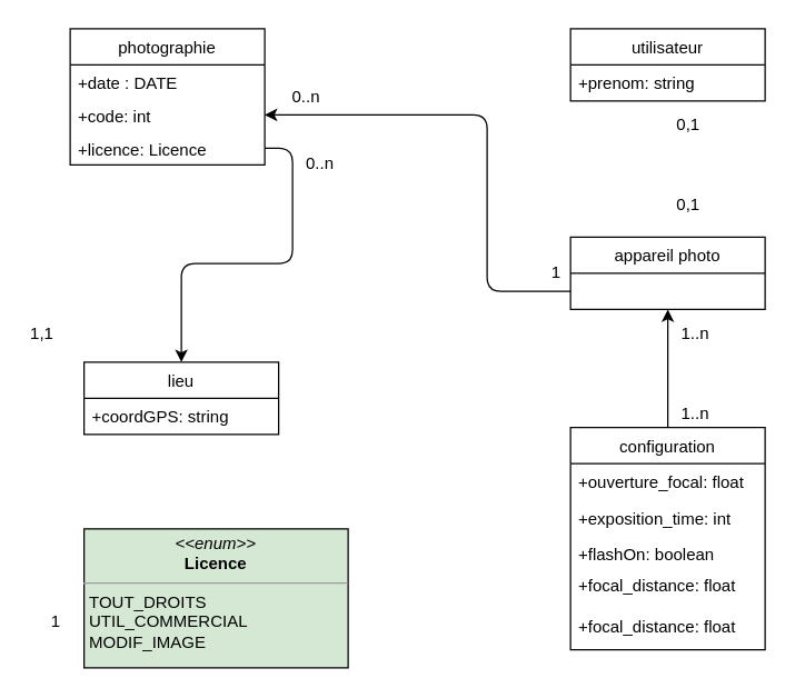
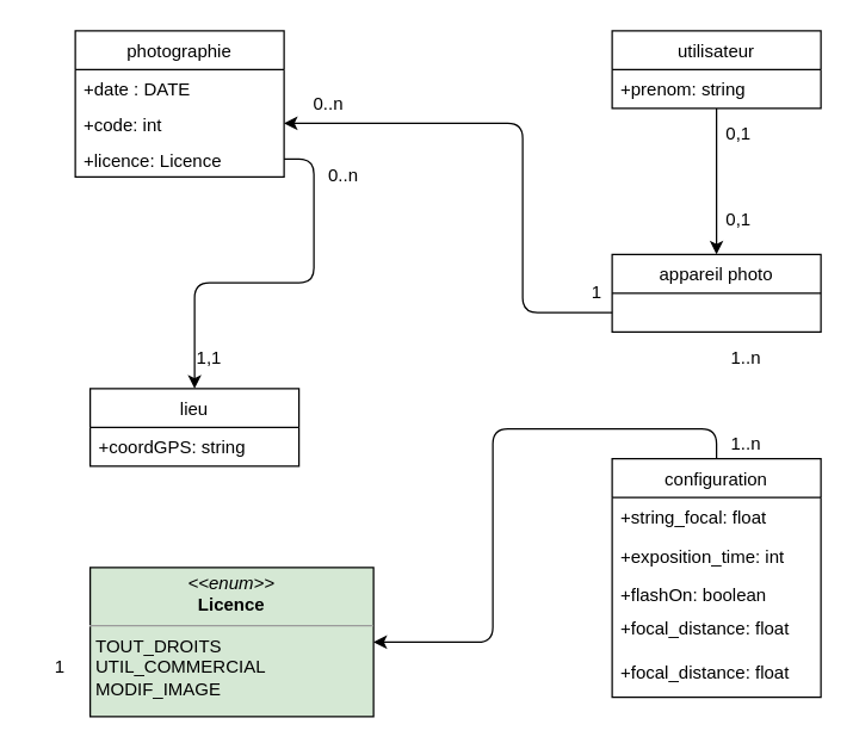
+ <mxCell id="2" style="edgeStyle=orthogonalEdgeStyle;curved=0;rounded=1;sketch=0;orthogonalLoop=1;jettySize=auto;html=1;exitX=0.5;exitY=1;exitDx=0;exitDy=0;endArrow=classic;endFill=1;" edge="1" parent="1" source="14" target="11"><mxGeometry relative="1" as="geometry"><Array as="points"><mxPoint x="480" y="90" /><mxPoint x="480" y="90" /></Array></mxGeometry></mxCell>
- <mxCell id="18" value="&lt;div&gt;1,1&lt;/div&gt;" style="text;html=1;strokeColor=none;fillColor=none;align=center;verticalAlign=middle;whiteSpace=wrap;rounded=0;sketch=0;" vertex="1" parent="1"><mxGeometry x="10" y="230" width="40" height="20" as="geometry" /></mxCell>
+ <mxCell id="18" value="&lt;div&gt;1,1&lt;/div&gt;" style="text;html=1;strokeColor=none;fillColor=none;align=center;verticalAlign=middle;whiteSpace=wrap;rounded=0;sketch=0;" vertex="1" parent="1"><mxGeometry x="120" y="230" width="40" height="20" as="geometry" /></mxCell>
- <mxCell id="10" style="edgeStyle=orthogonalEdgeStyle;curved=0;rounded=1;sketch=0;orthogonalLoop=1;jettySize=auto;html=1;exitX=0.5;exitY=0;exitDx=0;exitDy=0;entryX=0.5;entryY=1;entryDx=0;entryDy=0;endArrow=classic;endFill=1;" edge="1" parent="1" source="23" target="11"><mxGeometry relative="1" as="geometry" /></mxCell>
+ <mxCell id="10" style="edgeStyle=orthogonalEdgeStyle;curved=0;rounded=1;sketch=0;orthogonalLoop=1;jettySize=auto;html=1;exitX=0.5;exitY=0;exitDx=0;exitDy=0;endArrow=classic;endFill=1;" edge="1" parent="1" source="23" target="3"><mxGeometry relative="1" as="geometry" /></mxCell>
- <mxCell id="24" value="+ouverture_focal: float" style="text;strokeColor=none;fillColor=none;align=left;verticalAlign=top;spacingLeft=4;spacingRight=4;overflow=hidden;rotatable=0;points=[[0,0.5],[1,0.5]];portConstraint=eastwest;" vertex="1" parent="23"><mxGeometry y="26" width="140" height="26" as="geometry" /></mxCell>
+ <mxCell id="24" value="+string_focal: float" style="text;strokeColor=none;fillColor=none;align=left;verticalAlign=top;spacingLeft=4;spacingRight=4;overflow=hidden;rotatable=0;points=[[0,0.5],[1,0.5]];portConstraint=eastwest;" vertex="1" parent="23"><mxGeometry y="26" width="140" height="26" as="geometry" /></mxCell>
